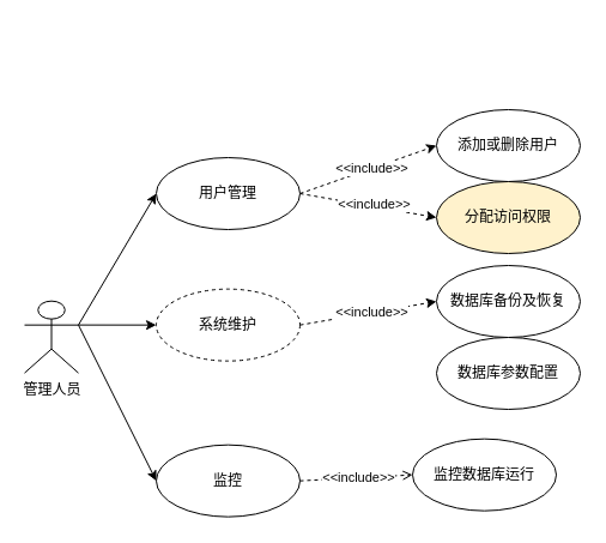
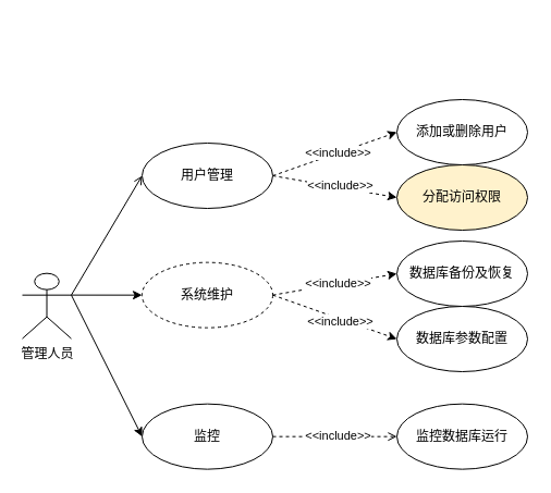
- <mxCell id="4" style="rounded=0;orthogonalLoop=1;jettySize=auto;html=1;exitX=1;exitY=0.333;exitDx=0;exitDy=0;exitPerimeter=0;entryX=0;entryY=0.5;entryDx=0;entryDy=0;" edge="1" parent="1" source="6" target="14"><mxGeometry relative="1" as="geometry" /></mxCell>
+ <mxCell id="4" style="rounded=0;orthogonalLoop=1;jettySize=auto;html=1;exitX=1;exitY=0.333;exitDx=0;exitDy=0;exitPerimeter=0;entryX=0;entryY=0.5;entryDx=0;entryDy=0;endArrow=open;" edge="1" parent="1" source="6" target="14"><mxGeometry relative="1" as="geometry" /></mxCell>
+ <mxCell id="18" style="rounded=0;orthogonalLoop=1;jettySize=auto;html=1;exitX=1;exitY=0.5;exitDx=0;exitDy=0;entryX=0;entryY=0.5;entryDx=0;entryDy=0;dashed=1;" edge="1" parent="1" source="20" target="22"><mxGeometry relative="1" as="geometry" /></mxCell>
+ <mxCell id="19" value="&amp;lt;&amp;lt;include&amp;gt;&amp;gt;" style="edgeLabel;html=1;align=center;verticalAlign=middle;resizable=0;points=[];" vertex="1" connectable="0" parent="18"><mxGeometry x="0.094" y="-2" relative="1" as="geometry"><mxPoint as="offset" /></mxGeometry></mxCell>
- <mxCell id="26" value="监控数据库运行" style="ellipse;whiteSpace=wrap;html=1;" vertex="1" parent="1"><mxGeometry x="344" y="365.66" width="120" height="60" as="geometry" /></mxCell>
+ <mxCell id="26" value="监控数据库运行" style="ellipse;whiteSpace=wrap;html=1;" vertex="1" parent="1"><mxGeometry x="364" y="370.66" width="120" height="60" as="geometry" /></mxCell>
